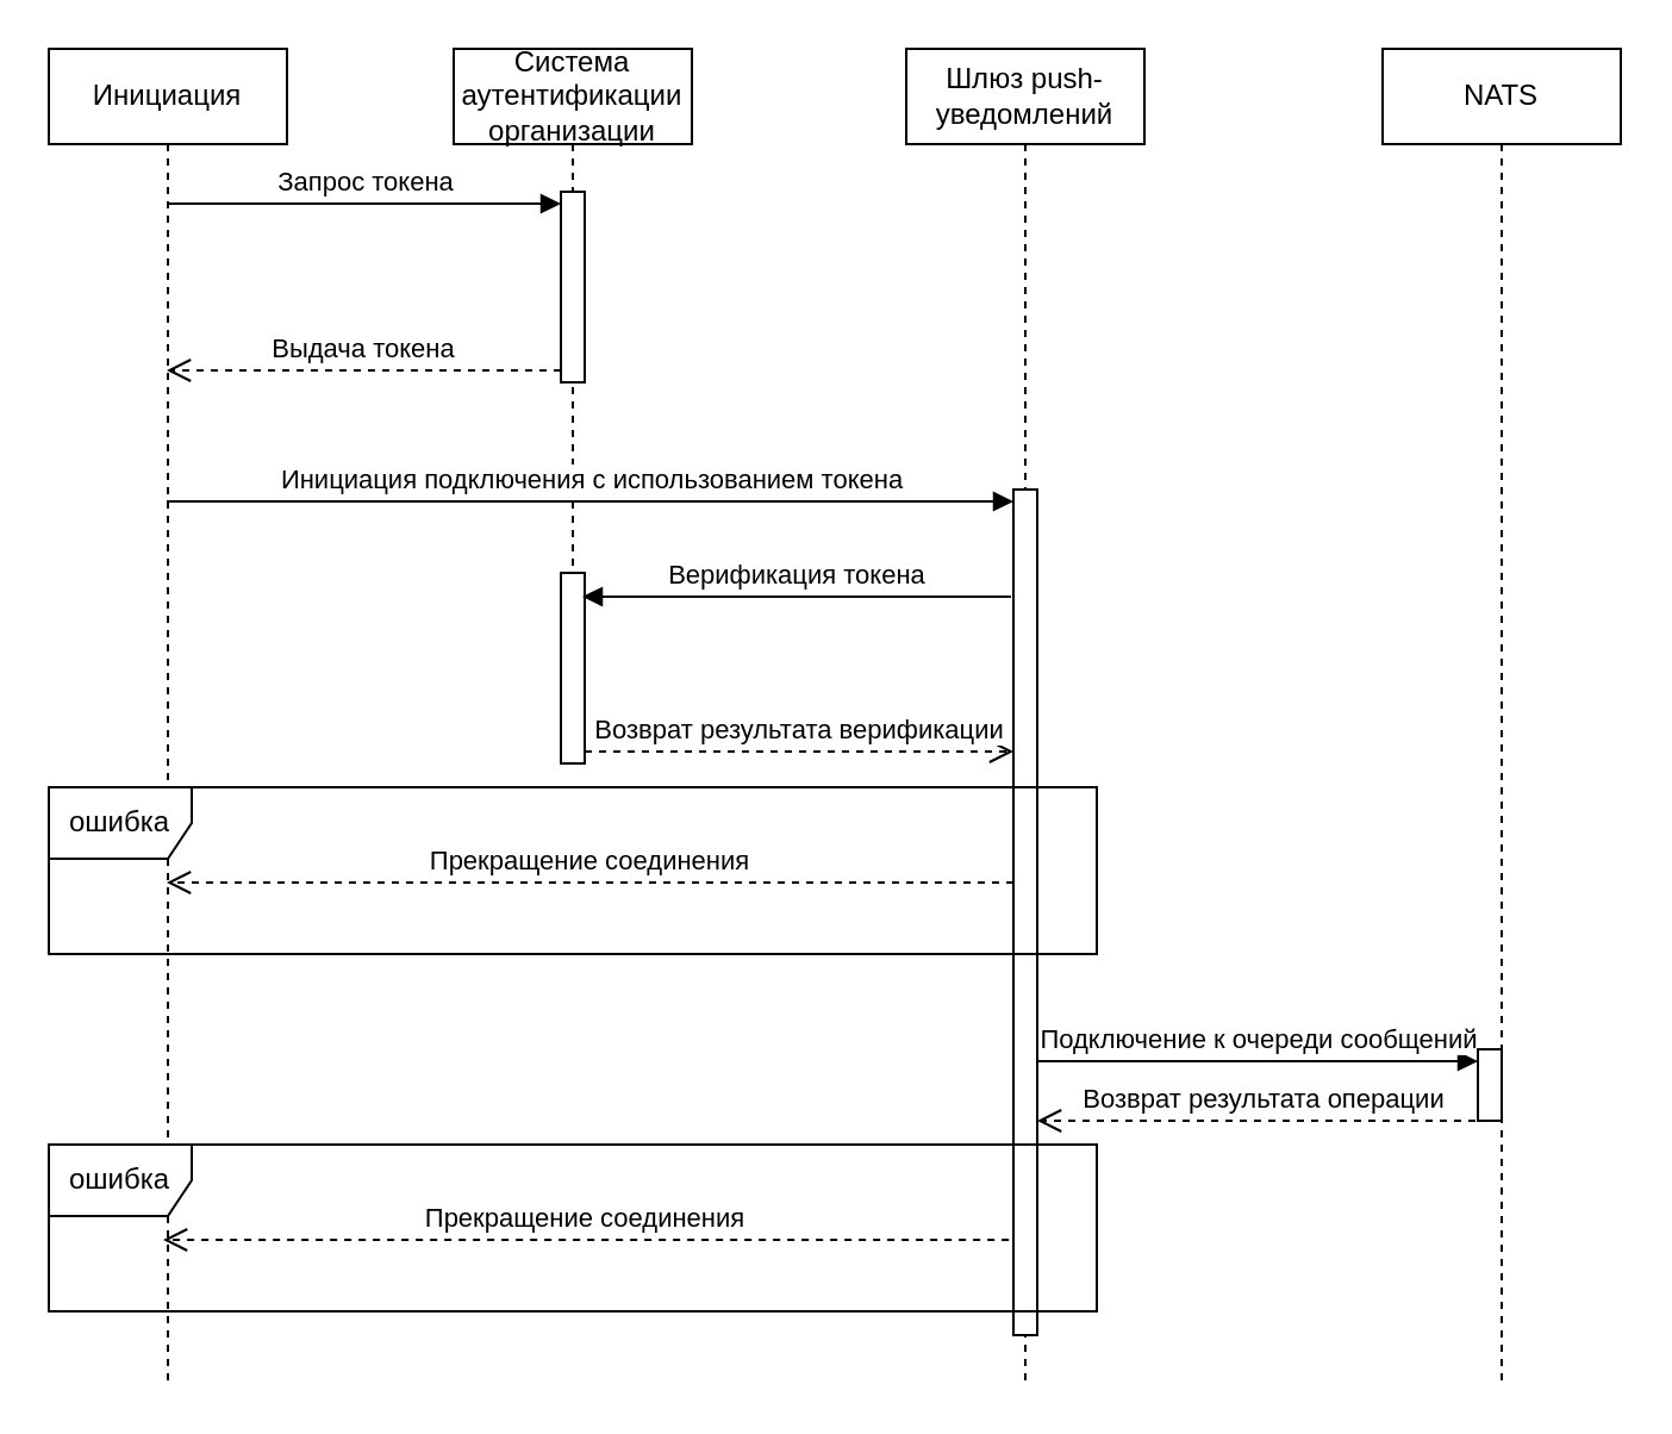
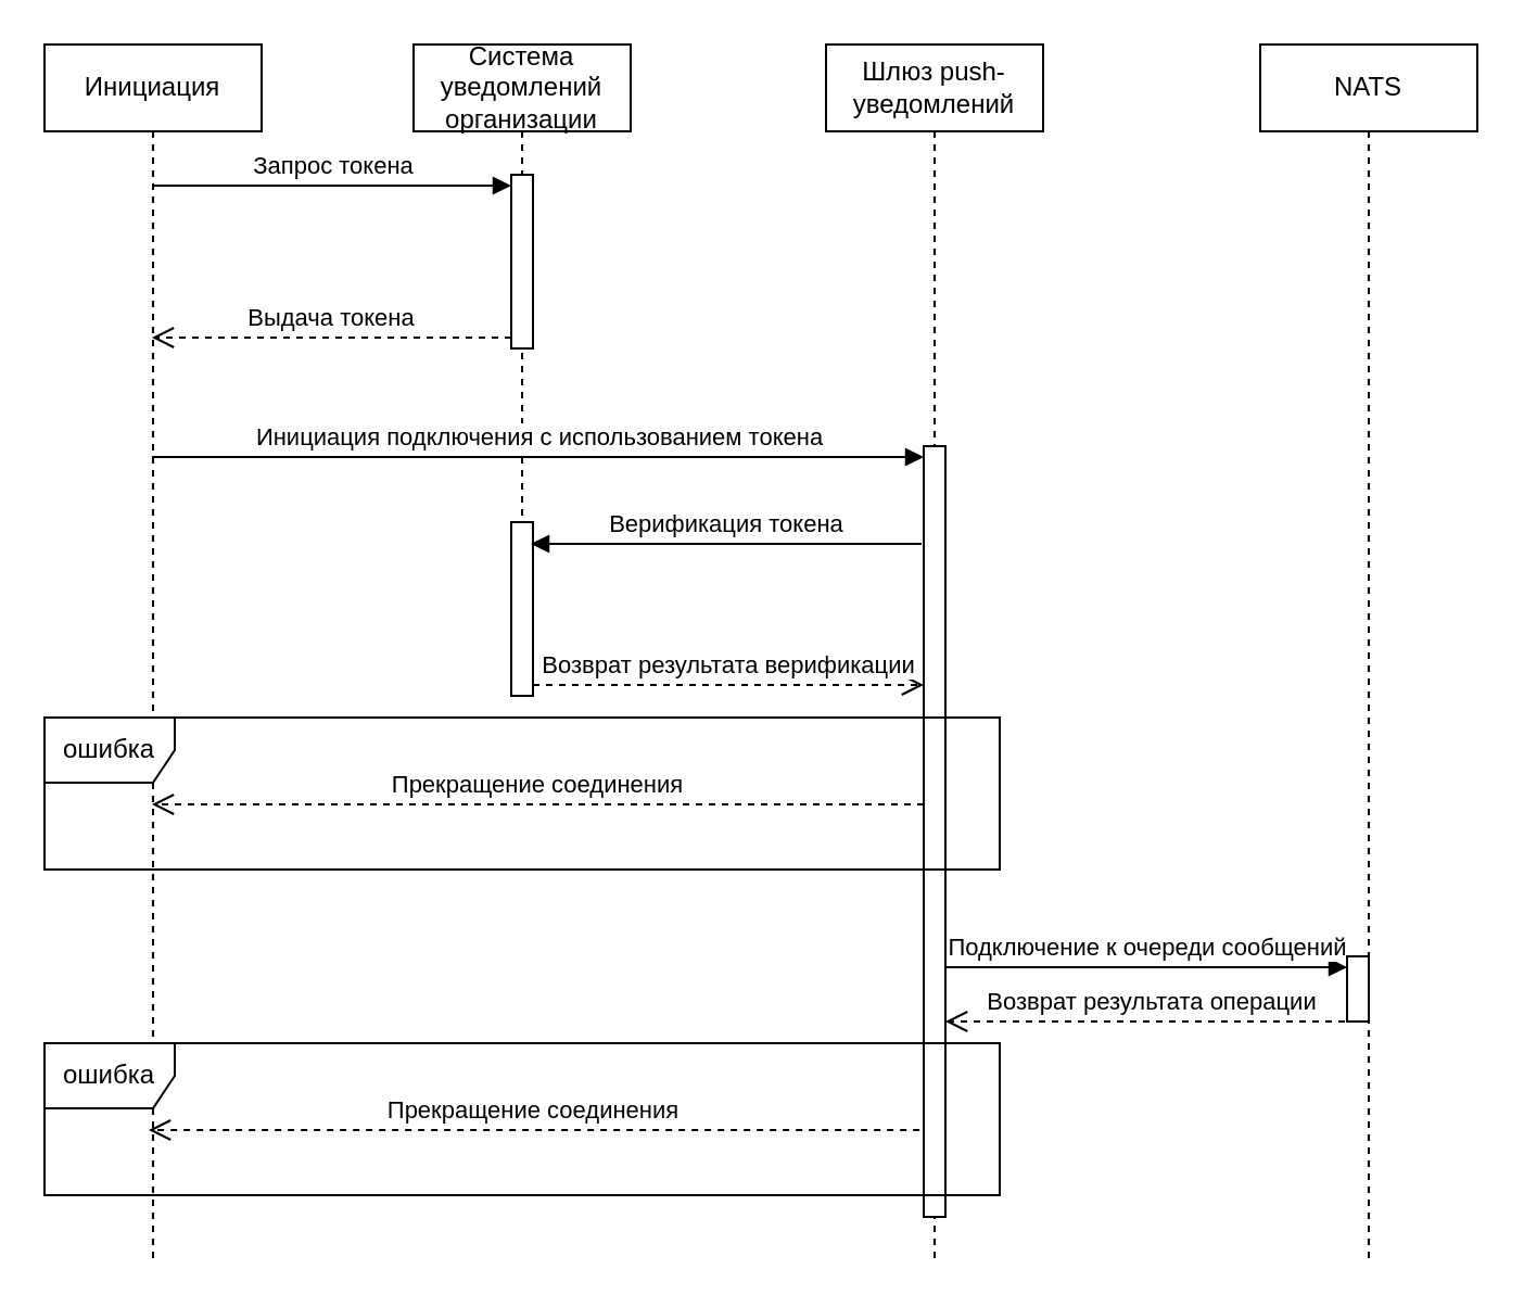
- <mxCell id="5" value="Система аутентификации организации" style="shape=umlLifeline;perimeter=lifelinePerimeter;whiteSpace=wrap;html=1;container=1;dropTarget=0;collapsible=0;recursiveResize=0;outlineConnect=0;portConstraint=eastwest;newEdgeStyle={&quot;curved&quot;:0,&quot;rounded&quot;:0};" parent="1" vertex="1"><mxGeometry x="190" y="20" width="100" height="300" as="geometry" /></mxCell>
+ <mxCell id="5" value="Система уведомлений организации" style="shape=umlLifeline;perimeter=lifelinePerimeter;whiteSpace=wrap;html=1;container=1;dropTarget=0;collapsible=0;recursiveResize=0;outlineConnect=0;portConstraint=eastwest;newEdgeStyle={&quot;curved&quot;:0,&quot;rounded&quot;:0};" parent="1" vertex="1"><mxGeometry x="190" y="20" width="100" height="300" as="geometry" /></mxCell>
